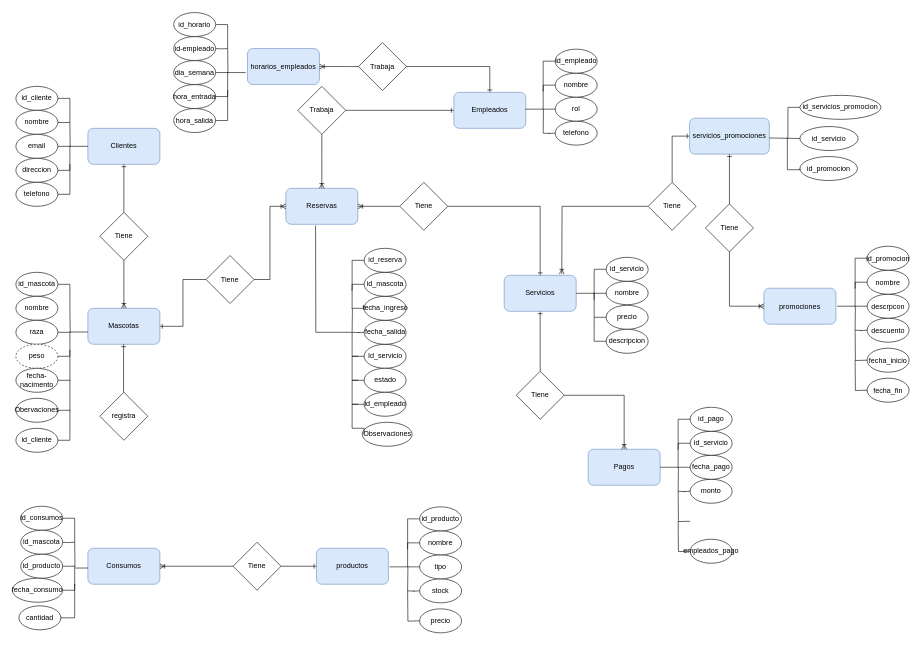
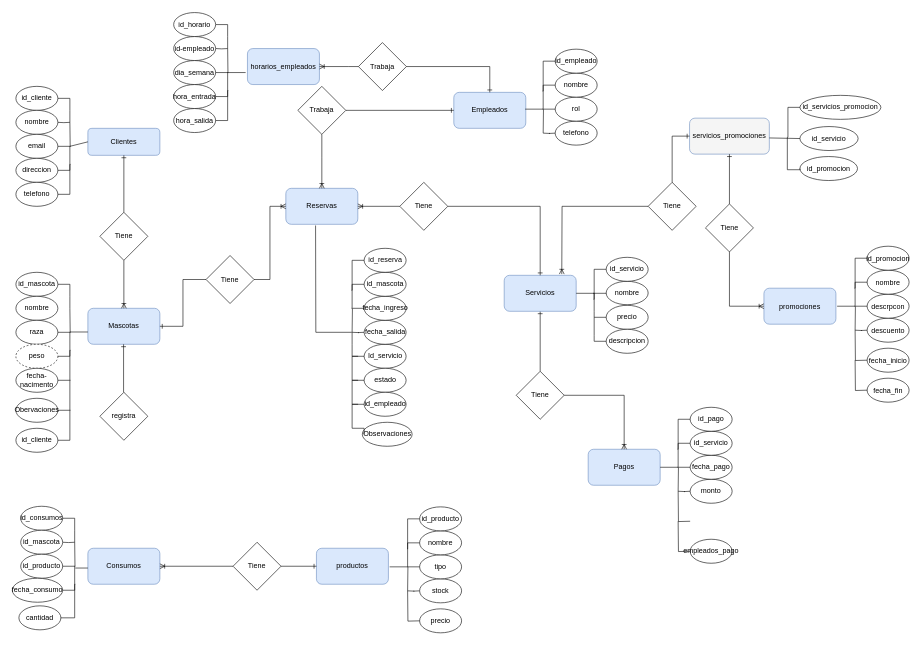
- <mxCell id="133" value="servicios_promociones" style="rounded=1;whiteSpace=wrap;html=1;fillColor=#dae8fc;strokeColor=#6c8ebf;" vertex="1" parent="1"><mxGeometry x="1149" y="196" width="133" height="60" as="geometry" /></mxCell>
+ <mxCell id="133" value="servicios_promociones" style="rounded=1;whiteSpace=wrap;html=1;fillColor=#f5f5f5;strokeColor=#6c8ebf;" vertex="1" parent="1"><mxGeometry x="1149" y="196" width="133" height="60" as="geometry" /></mxCell>
- <mxCell id="2" value="Clientes" style="rounded=1;whiteSpace=wrap;html=1;fillColor=#dae8fc;strokeColor=#6c8ebf;" vertex="1" parent="1"><mxGeometry x="146" y="213" width="120" height="60" as="geometry" /></mxCell>
+ <mxCell id="2" value="Clientes" style="rounded=1;whiteSpace=wrap;html=1;fillColor=#dae8fc;strokeColor=#6c8ebf;" vertex="1" parent="1"><mxGeometry x="146" y="213" width="120" height="45" as="geometry" /></mxCell>
